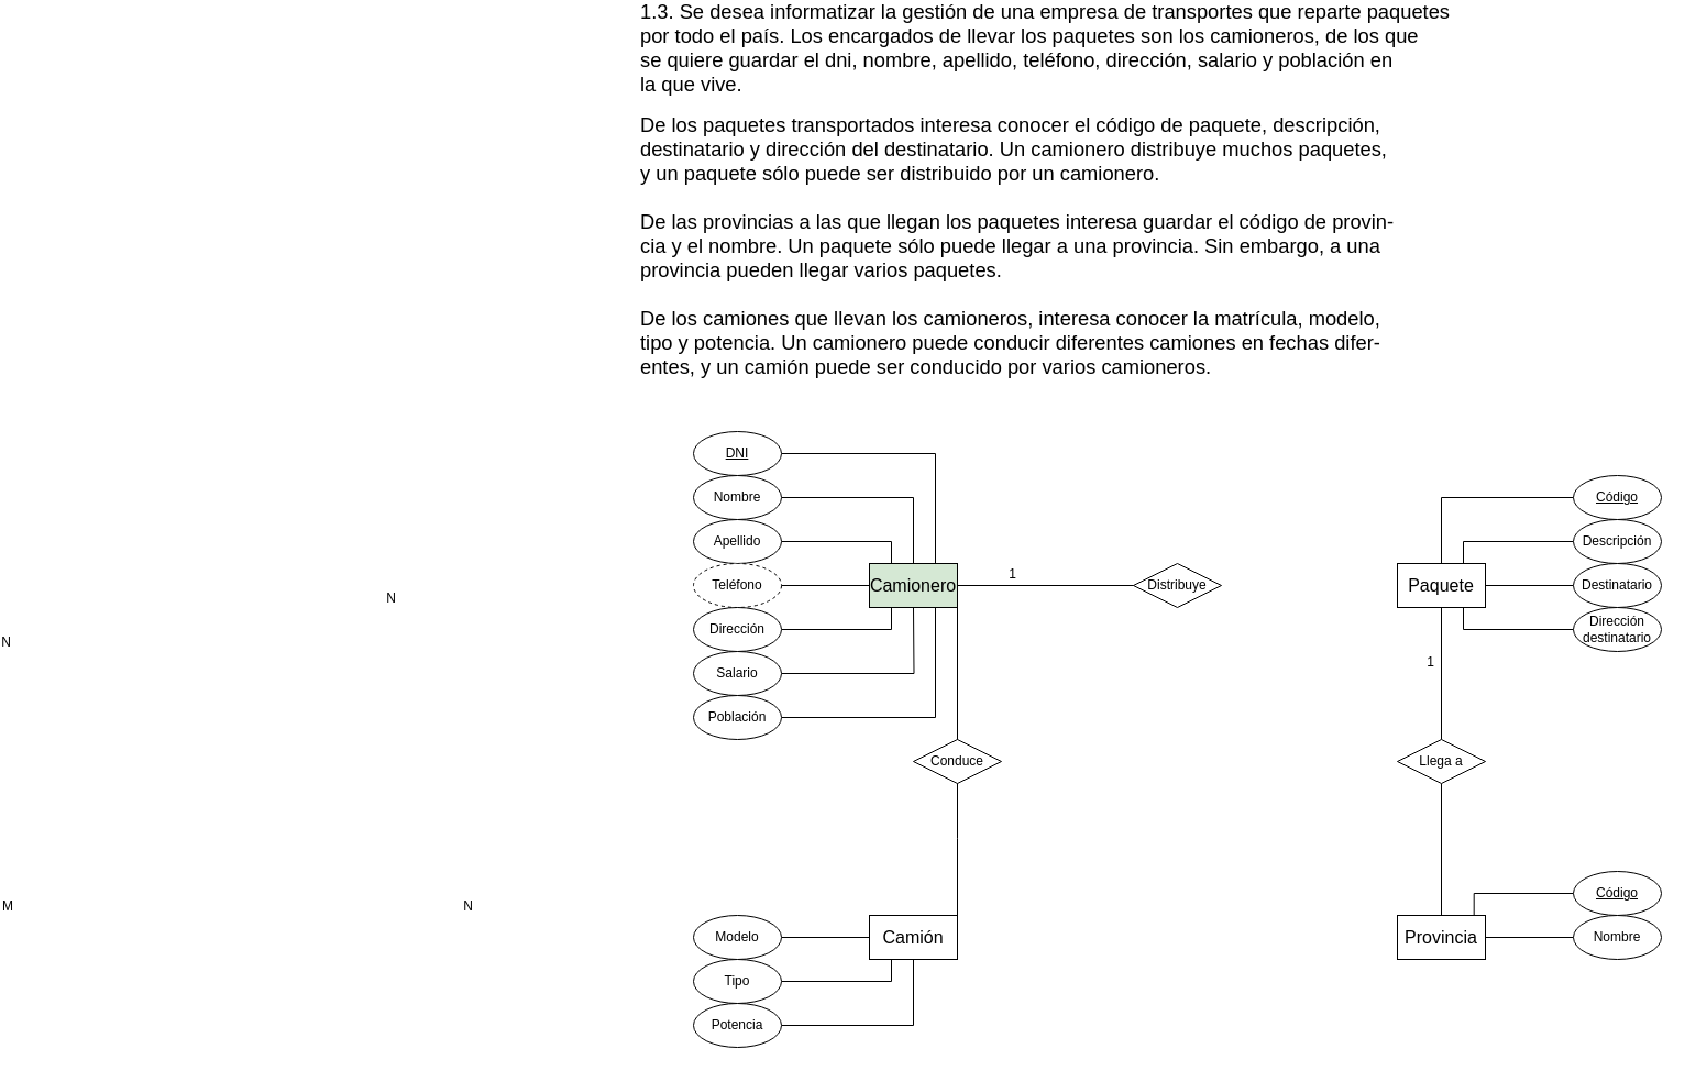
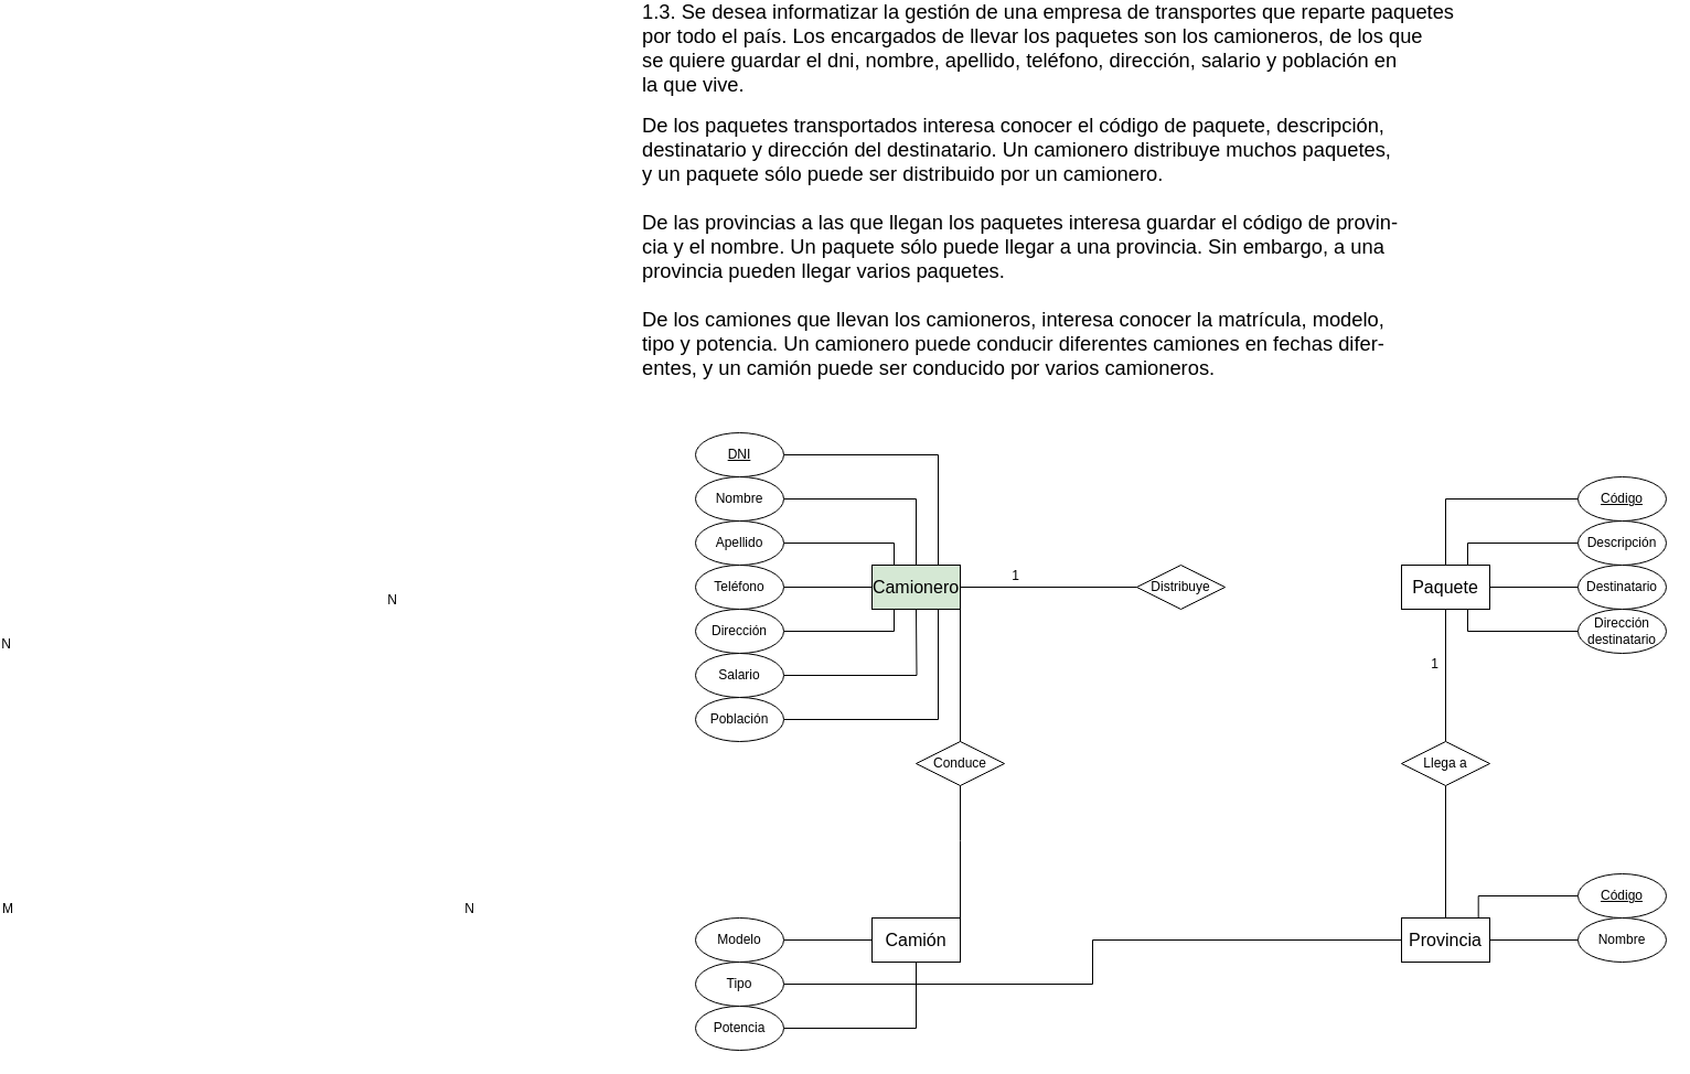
- <mxCell id="13" value="Teléfono" style="ellipse;whiteSpace=wrap;html=1;align=center;fontSize=12;dashed=1;" vertex="1" parent="1"><mxGeometry x="70" y="500" width="80" height="40" as="geometry" /></mxCell>
+ <mxCell id="13" value="Teléfono" style="ellipse;whiteSpace=wrap;html=1;align=center;fontSize=12;" vertex="1" parent="1"><mxGeometry x="70" y="500" width="80" height="40" as="geometry" /></mxCell>
- <mxCell id="38" style="edgeStyle=orthogonalEdgeStyle;rounded=0;orthogonalLoop=1;jettySize=auto;html=1;entryX=0.25;entryY=1;entryDx=0;entryDy=0;endArrow=none;endFill=0;" edge="1" parent="1" source="39" target="23"><mxGeometry relative="1" as="geometry" /></mxCell>
+ <mxCell id="38" style="edgeStyle=orthogonalEdgeStyle;rounded=0;orthogonalLoop=1;jettySize=auto;html=1;endArrow=none;endFill=0;" edge="1" parent="1" source="39" target="20"><mxGeometry relative="1" as="geometry" /></mxCell>
